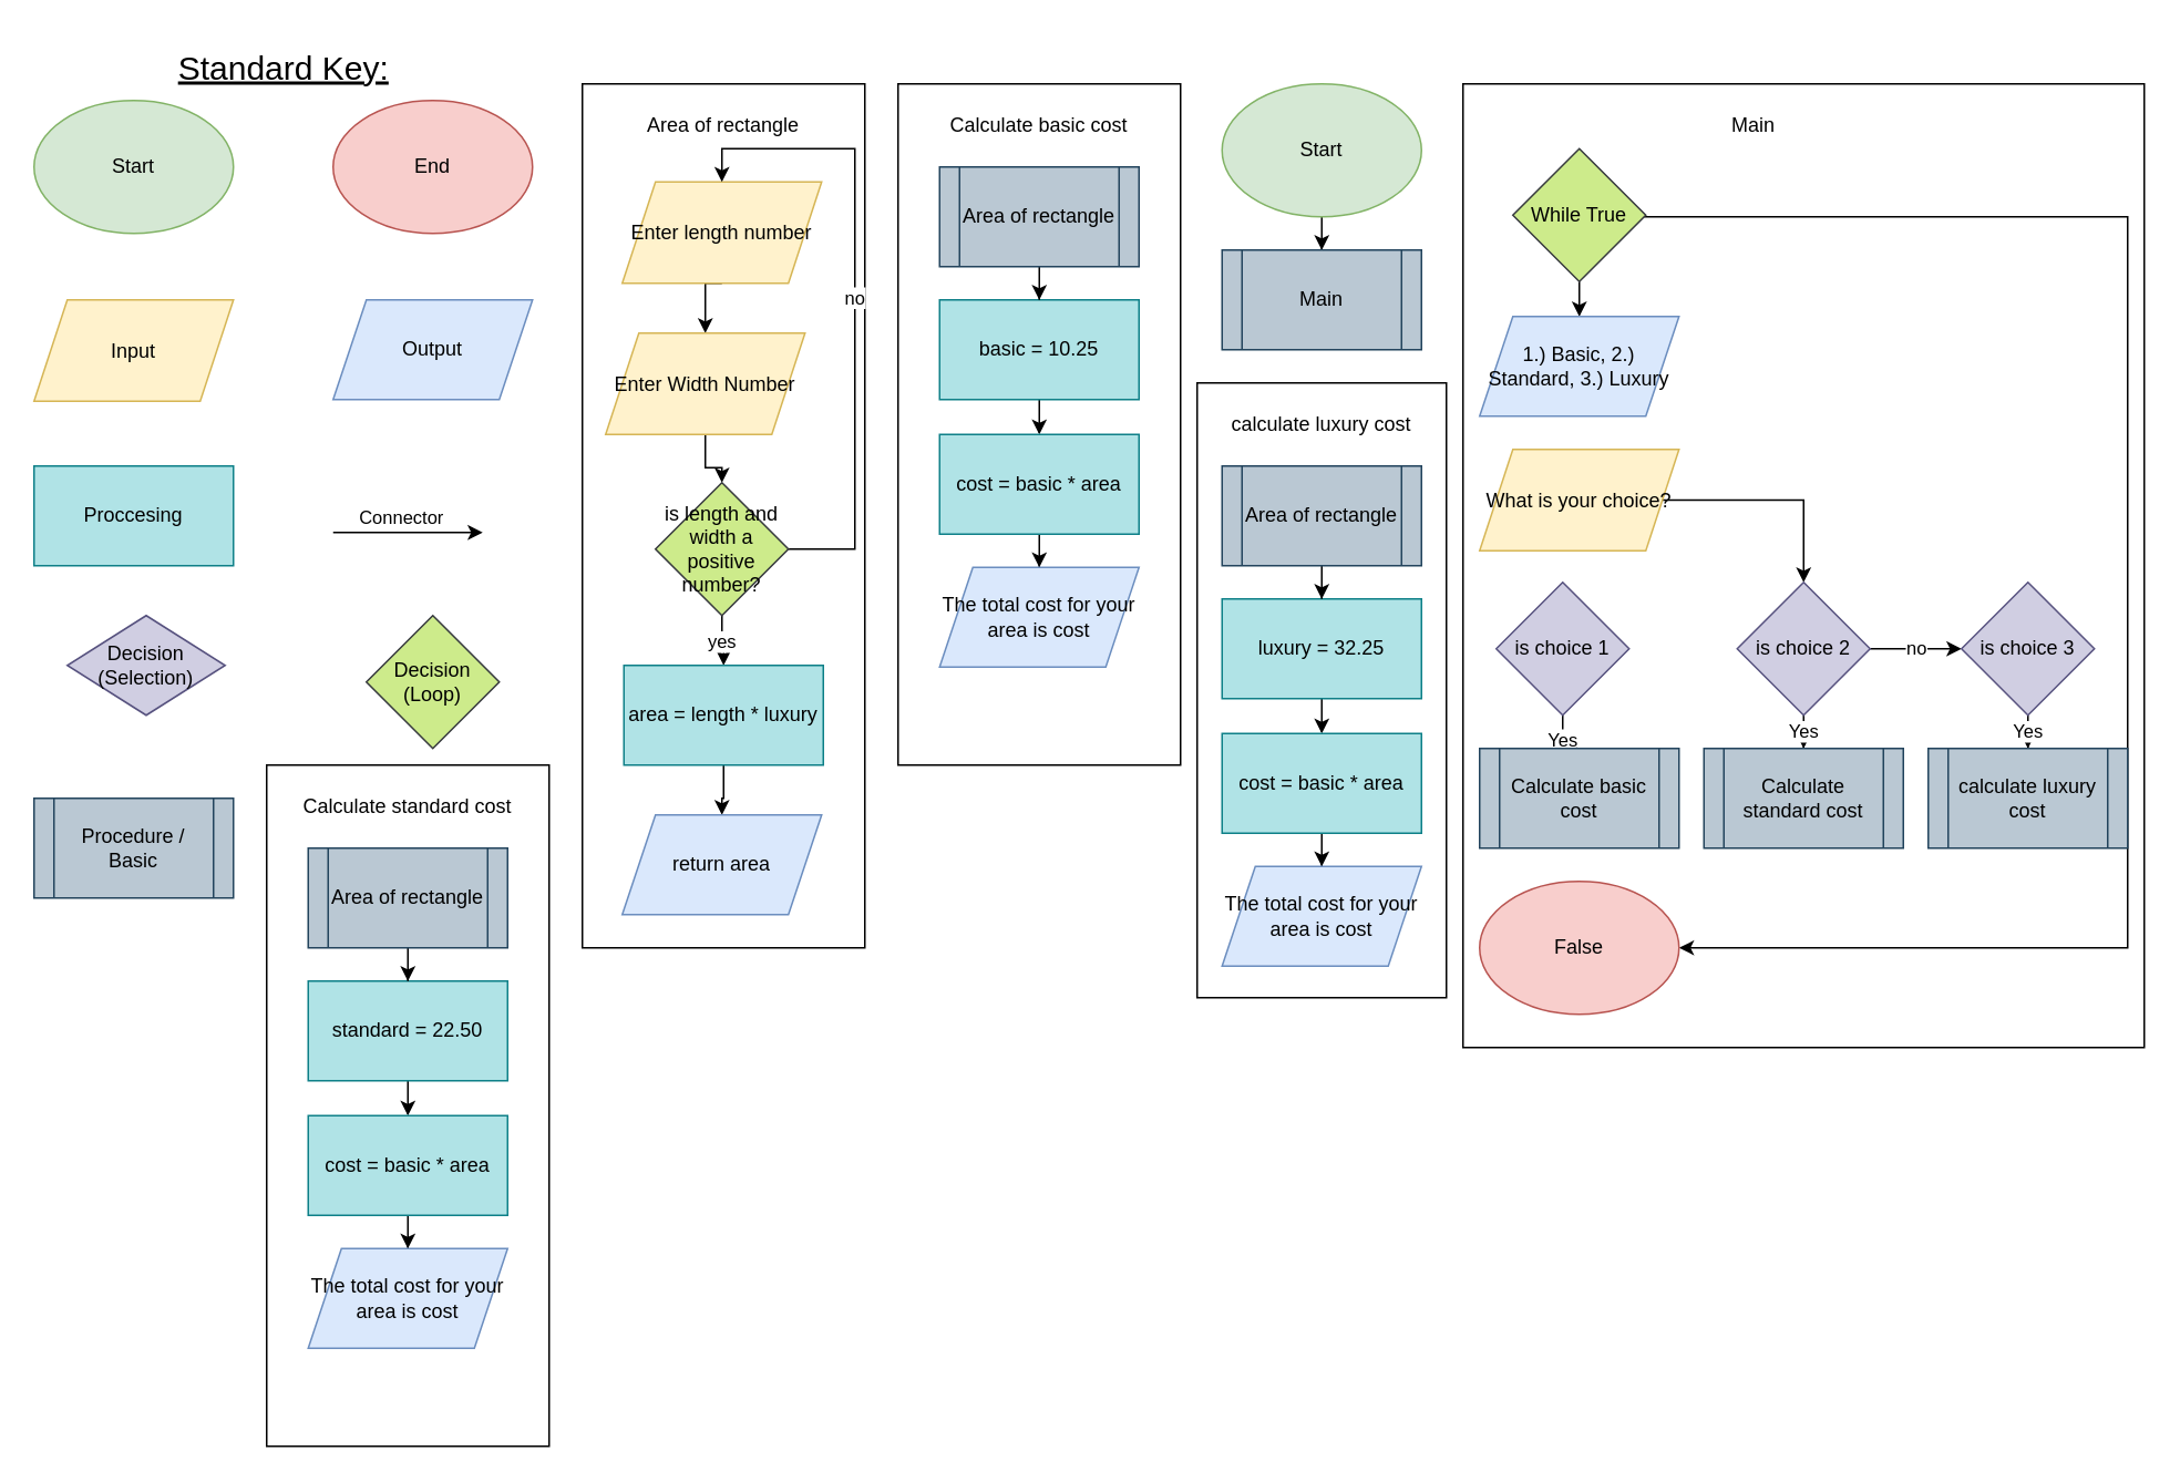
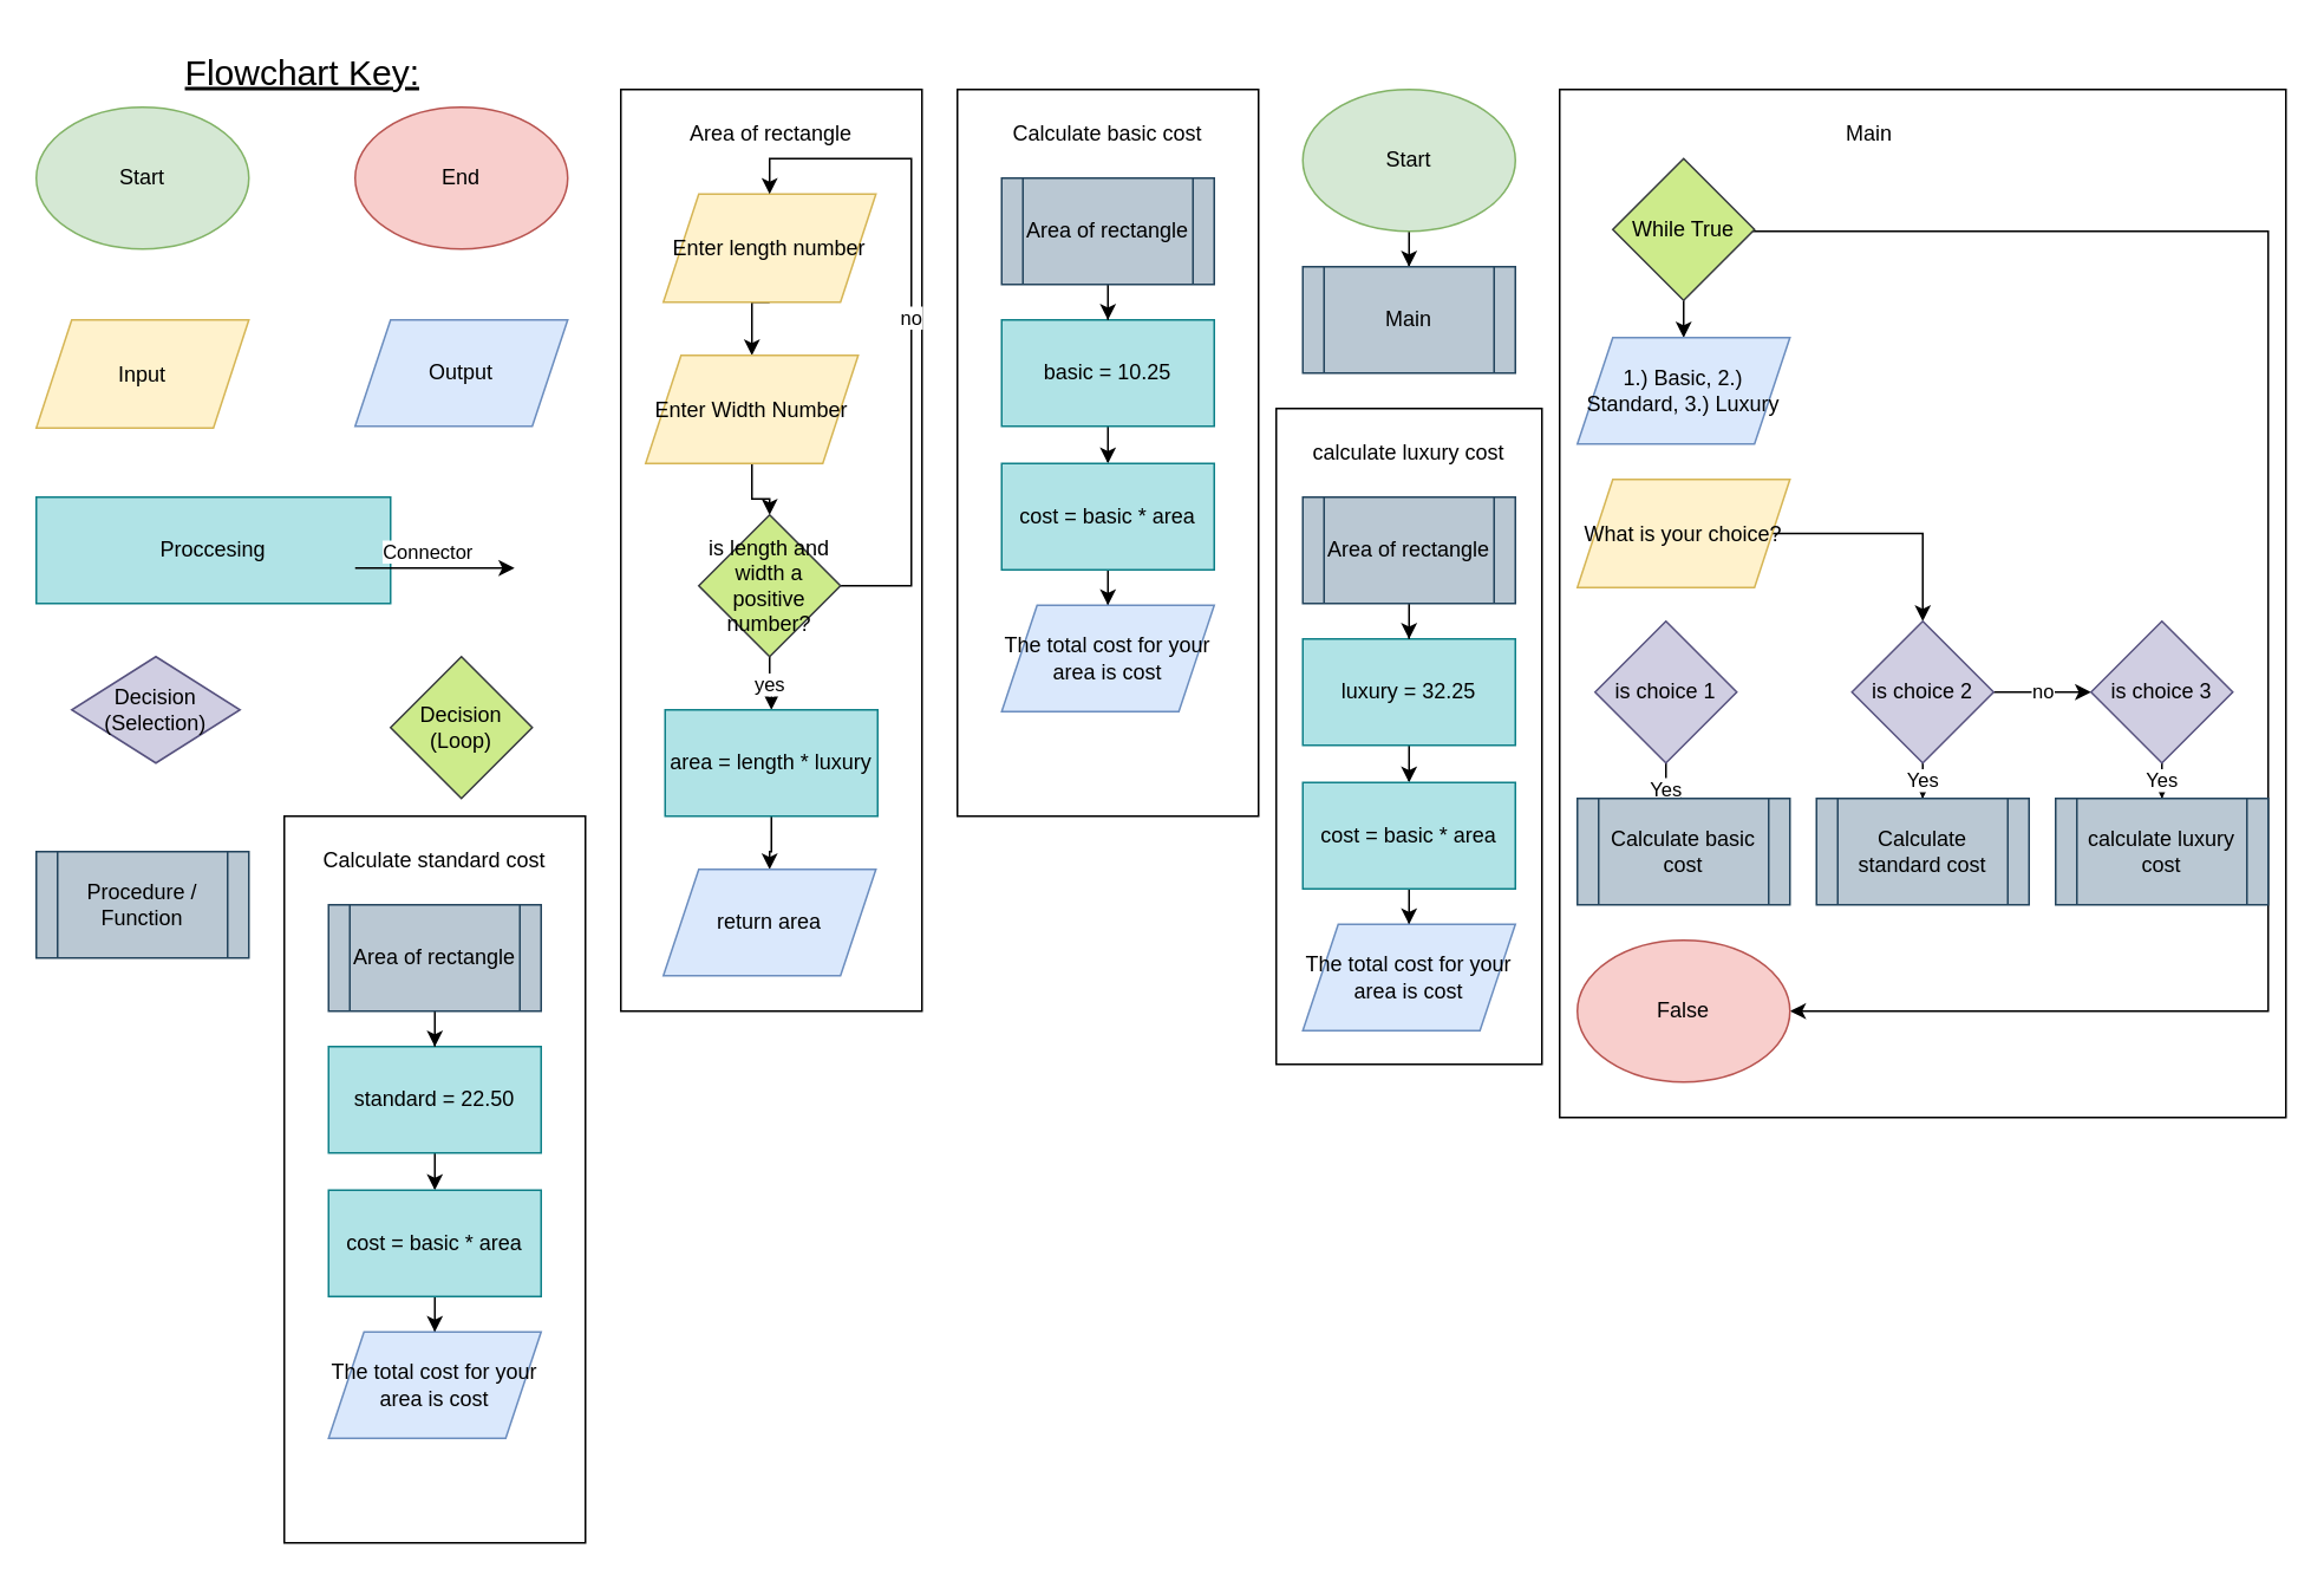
- <mxCell id="11" value="&lt;font style=&quot;font-size: 20px;&quot;&gt;&lt;u&gt;Standard Key:&lt;/u&gt;&lt;/font&gt;" style="text;html=1;align=center;verticalAlign=middle;resizable=0;points=[];autosize=1;strokeColor=none;fillColor=none;" parent="1" vertex="1"><mxGeometry x="90" y="20" width="160" height="40" as="geometry" /></mxCell>
+ <mxCell id="11" value="&lt;font style=&quot;font-size: 20px;&quot;&gt;&lt;u&gt;Flowchart Key:&lt;/u&gt;&lt;/font&gt;" style="text;html=1;align=center;verticalAlign=middle;resizable=0;points=[];autosize=1;strokeColor=none;fillColor=none;" parent="1" vertex="1"><mxGeometry x="90" y="20" width="160" height="40" as="geometry" /></mxCell>
- <mxCell id="6" value="Proccesing" style="rounded=0;whiteSpace=wrap;html=1;fillColor=#b0e3e6;strokeColor=#0e8088;" parent="1" vertex="1"><mxGeometry x="20" y="280" width="120" height="60" as="geometry" /></mxCell>
+ <mxCell id="6" value="Proccesing" style="rounded=0;whiteSpace=wrap;html=1;fillColor=#b0e3e6;strokeColor=#0e8088;" parent="1" vertex="1"><mxGeometry x="20" y="280" width="200" height="60" as="geometry" /></mxCell>
- <mxCell id="12" value="Procedure / Basic" style="shape=process;whiteSpace=wrap;html=1;backgroundOutline=1;fillColor=#bac8d3;strokeColor=#23445d;" parent="1" vertex="1"><mxGeometry x="20" y="480" width="120" height="60" as="geometry" /></mxCell>
+ <mxCell id="12" value="Procedure / Function" style="shape=process;whiteSpace=wrap;html=1;backgroundOutline=1;fillColor=#bac8d3;strokeColor=#23445d;" parent="1" vertex="1"><mxGeometry x="20" y="480" width="120" height="60" as="geometry" /></mxCell>
